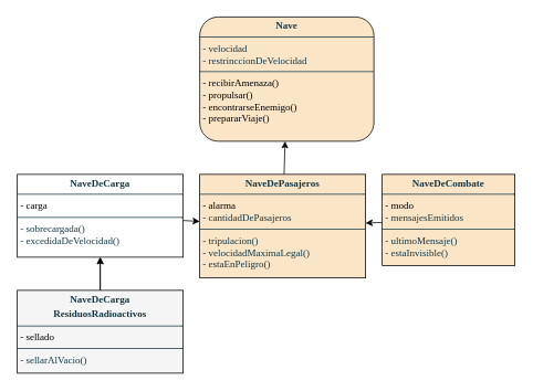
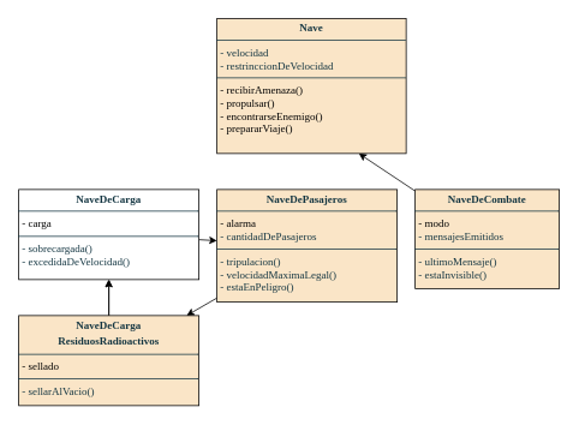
- <mxCell id="8" value="&lt;p style=&quot;margin:0px;margin-top:4px;text-align:center;&quot;&gt;&lt;b&gt;&lt;font face=&quot;Monocraft&quot;&gt;Nave&lt;/font&gt;&lt;/b&gt;&lt;/p&gt;&lt;hr size=&quot;1&quot; style=&quot;border-style:solid;&quot;&gt;&lt;p style=&quot;margin:0px;margin-left:4px;&quot;&gt;&lt;font face=&quot;Monocraft&quot;&gt;- velocidad&lt;/font&gt;&lt;/p&gt;&lt;p style=&quot;margin:0px;margin-left:4px;&quot;&gt;&lt;font face=&quot;Monocraft&quot;&gt;- restrinccionDeVelocidad&lt;/font&gt;&lt;/p&gt;&lt;hr size=&quot;1&quot; style=&quot;border-style:solid;&quot;&gt;&lt;p style=&quot;margin:0px;margin-left:4px;&quot;&gt;&lt;span style=&quot;background-color: transparent; color: light-dark(rgb(0, 0, 0), rgb(255, 255, 255));&quot;&gt;&lt;font face=&quot;Monocraft&quot;&gt;- recibirAmenaza()&lt;/font&gt;&lt;/span&gt;&lt;/p&gt;&lt;p style=&quot;margin:0px;margin-left:4px;&quot;&gt;&lt;span style=&quot;background-color: transparent; color: light-dark(rgb(0, 0, 0), rgb(255, 255, 255));&quot;&gt;&lt;font face=&quot;Monocraft&quot;&gt;- propulsar()&lt;/font&gt;&lt;/span&gt;&lt;/p&gt;&lt;p style=&quot;margin:0px;margin-left:4px;&quot;&gt;&lt;span style=&quot;background-color: transparent; color: light-dark(rgb(0, 0, 0), rgb(255, 255, 255));&quot;&gt;&lt;font face=&quot;Monocraft&quot;&gt;- encontrarseEnemigo()&lt;/font&gt;&lt;/span&gt;&lt;/p&gt;&lt;p style=&quot;margin:0px;margin-left:4px;&quot;&gt;&lt;font face=&quot;Monocraft&quot; color=&quot;#000000&quot;&gt;- prepararViaje()&lt;/font&gt;&lt;/p&gt;" style="verticalAlign=top;align=left;overflow=fill;html=1;whiteSpace=wrap;labelBackgroundColor=none;fillColor=#FAE5C7;strokeColor=#000000;fontColor=#143642;rounded=1;" parent="1" vertex="1"><mxGeometry x="240" y="20" width="210" height="150" as="geometry" /></mxCell>
+ <mxCell id="8" value="&lt;p style=&quot;margin:0px;margin-top:4px;text-align:center;&quot;&gt;&lt;b&gt;&lt;font face=&quot;Monocraft&quot;&gt;Nave&lt;/font&gt;&lt;/b&gt;&lt;/p&gt;&lt;hr size=&quot;1&quot; style=&quot;border-style:solid;&quot;&gt;&lt;p style=&quot;margin:0px;margin-left:4px;&quot;&gt;&lt;font face=&quot;Monocraft&quot;&gt;- velocidad&lt;/font&gt;&lt;/p&gt;&lt;p style=&quot;margin:0px;margin-left:4px;&quot;&gt;&lt;font face=&quot;Monocraft&quot;&gt;- restrinccionDeVelocidad&lt;/font&gt;&lt;/p&gt;&lt;hr size=&quot;1&quot; style=&quot;border-style:solid;&quot;&gt;&lt;p style=&quot;margin:0px;margin-left:4px;&quot;&gt;&lt;span style=&quot;background-color: transparent; color: light-dark(rgb(0, 0, 0), rgb(255, 255, 255));&quot;&gt;&lt;font face=&quot;Monocraft&quot;&gt;- recibirAmenaza()&lt;/font&gt;&lt;/span&gt;&lt;/p&gt;&lt;p style=&quot;margin:0px;margin-left:4px;&quot;&gt;&lt;span style=&quot;background-color: transparent; color: light-dark(rgb(0, 0, 0), rgb(255, 255, 255));&quot;&gt;&lt;font face=&quot;Monocraft&quot;&gt;- propulsar()&lt;/font&gt;&lt;/span&gt;&lt;/p&gt;&lt;p style=&quot;margin:0px;margin-left:4px;&quot;&gt;&lt;span style=&quot;background-color: transparent; color: light-dark(rgb(0, 0, 0), rgb(255, 255, 255));&quot;&gt;&lt;font face=&quot;Monocraft&quot;&gt;- encontrarseEnemigo()&lt;/font&gt;&lt;/span&gt;&lt;/p&gt;&lt;p style=&quot;margin:0px;margin-left:4px;&quot;&gt;&lt;font face=&quot;Monocraft&quot; color=&quot;#000000&quot;&gt;- prepararViaje()&lt;/font&gt;&lt;/p&gt;" style="verticalAlign=top;align=left;overflow=fill;html=1;whiteSpace=wrap;labelBackgroundColor=none;fillColor=#FAE5C7;strokeColor=#000000;fontColor=#143642;rounded=0;" parent="1" vertex="1"><mxGeometry x="240" y="20" width="210" height="150" as="geometry" /></mxCell>
- <mxCell id="4" value="" style="rounded=0;orthogonalLoop=1;jettySize=auto;html=1;strokeColor=#000000;fontColor=#143642;fillColor=#FAE5C7;" parent="1" source="5" target="8" edge="1"><mxGeometry relative="1" as="geometry" /></mxCell>
+ <mxCell id="4" value="" style="rounded=0;orthogonalLoop=1;jettySize=auto;html=1;strokeColor=#000000;fontColor=#143642;fillColor=#FAE5C7;" parent="1" source="5" target="11" edge="1"><mxGeometry relative="1" as="geometry" /></mxCell>
- <mxCell id="6" style="rounded=0;orthogonalLoop=1;jettySize=auto;html=1;strokeColor=#000000;fontColor=#143642;fillColor=#FAE5C7;" parent="1" source="7" target="5" edge="1"><mxGeometry relative="1" as="geometry" /></mxCell>
+ <mxCell id="6" style="rounded=0;orthogonalLoop=1;jettySize=auto;html=1;entryX=0.75;entryY=1;entryDx=0;entryDy=0;strokeColor=#000000;fontColor=#143642;fillColor=#FAE5C7;" parent="1" source="7" target="8" edge="1"><mxGeometry relative="1" as="geometry" /></mxCell>
- <mxCell id="11" value="&lt;p style=&quot;margin:0px;margin-top:4px;text-align:center;&quot;&gt;&lt;b&gt;&lt;font face=&quot;Monocraft&quot;&gt;NaveDeCarga&lt;/font&gt;&lt;/b&gt;&lt;/p&gt;&lt;p style=&quot;margin:0px;margin-top:4px;text-align:center;&quot;&gt;&lt;b&gt;&lt;font face=&quot;Monocraft&quot;&gt;ResiduosRadioactivos&lt;/font&gt;&lt;/b&gt;&lt;/p&gt;&lt;hr size=&quot;1&quot; style=&quot;border-style:solid;&quot;&gt;&lt;p style=&quot;margin:0px;margin-left:4px;&quot;&gt;&lt;span style=&quot;background-color: transparent; color: light-dark(rgb(0, 0, 0), rgb(255, 255, 255));&quot;&gt;&lt;font face=&quot;Monocraft&quot;&gt;- sellado&lt;/font&gt;&lt;/span&gt;&lt;/p&gt;&lt;hr size=&quot;1&quot; style=&quot;border-style:solid;&quot;&gt;&lt;p style=&quot;margin:0px;margin-left:4px;&quot;&gt;&lt;font face=&quot;Monocraft&quot;&gt;- sellarAlVacio()&lt;/font&gt;&lt;/p&gt;" style="verticalAlign=top;align=left;overflow=fill;html=1;whiteSpace=wrap;labelBackgroundColor=none;fillColor=#f5f5f5;strokeColor=#000000;fontColor=#143642;rounded=0;" parent="1" vertex="1"><mxGeometry x="20" y="350" width="200" height="100" as="geometry" /></mxCell>
+ <mxCell id="11" value="&lt;p style=&quot;margin:0px;margin-top:4px;text-align:center;&quot;&gt;&lt;b&gt;&lt;font face=&quot;Monocraft&quot;&gt;NaveDeCarga&lt;/font&gt;&lt;/b&gt;&lt;/p&gt;&lt;p style=&quot;margin:0px;margin-top:4px;text-align:center;&quot;&gt;&lt;b&gt;&lt;font face=&quot;Monocraft&quot;&gt;ResiduosRadioactivos&lt;/font&gt;&lt;/b&gt;&lt;/p&gt;&lt;hr size=&quot;1&quot; style=&quot;border-style:solid;&quot;&gt;&lt;p style=&quot;margin:0px;margin-left:4px;&quot;&gt;&lt;span style=&quot;background-color: transparent; color: light-dark(rgb(0, 0, 0), rgb(255, 255, 255));&quot;&gt;&lt;font face=&quot;Monocraft&quot;&gt;- sellado&lt;/font&gt;&lt;/span&gt;&lt;/p&gt;&lt;hr size=&quot;1&quot; style=&quot;border-style:solid;&quot;&gt;&lt;p style=&quot;margin:0px;margin-left:4px;&quot;&gt;&lt;font face=&quot;Monocraft&quot;&gt;- sellarAlVacio()&lt;/font&gt;&lt;/p&gt;" style="verticalAlign=top;align=left;overflow=fill;html=1;whiteSpace=wrap;labelBackgroundColor=none;fillColor=#FAE5C7;strokeColor=#000000;fontColor=#143642;rounded=0;" parent="1" vertex="1"><mxGeometry x="20" y="350" width="200" height="100" as="geometry" /></mxCell>
